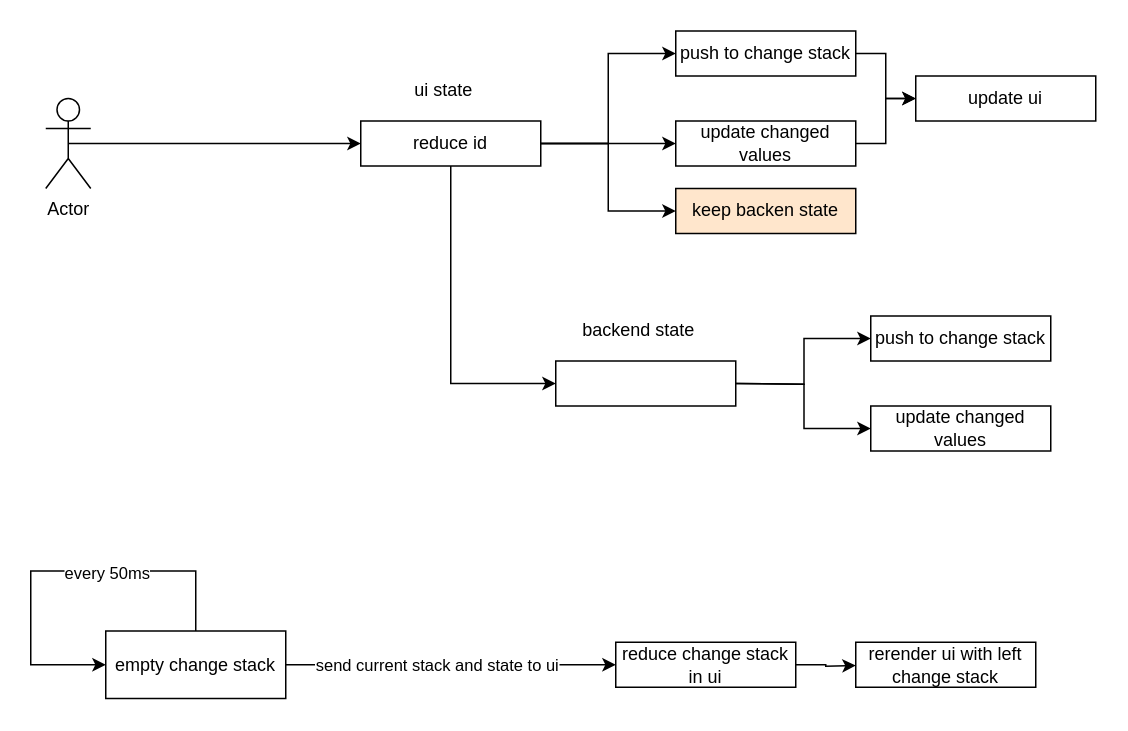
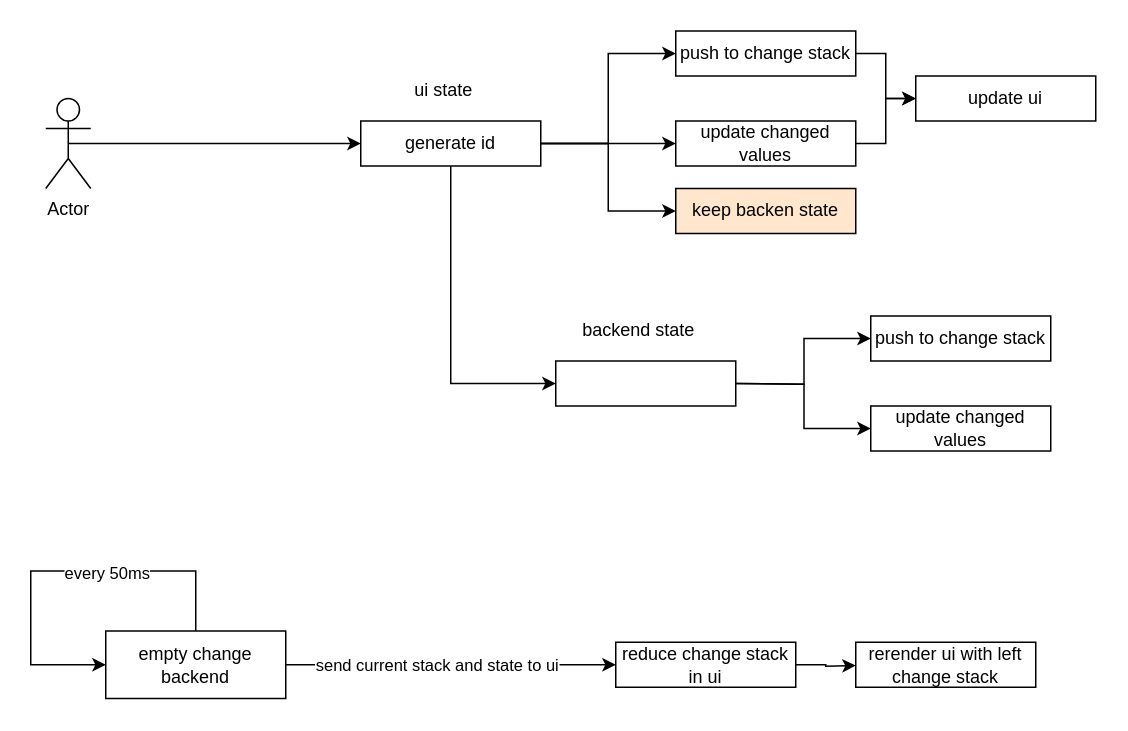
- <mxCell id="6" value="reduce id" style="rounded=0;whiteSpace=wrap;html=1;" vertex="1" parent="1"><mxGeometry x="240" y="80" width="120" height="30" as="geometry" /></mxCell>
+ <mxCell id="6" value="generate id" style="rounded=0;whiteSpace=wrap;html=1;" vertex="1" parent="1"><mxGeometry x="240" y="80" width="120" height="30" as="geometry" /></mxCell>
- <mxCell id="25" value="empty change stack" style="rounded=0;whiteSpace=wrap;html=1;" vertex="1" parent="1"><mxGeometry x="70" y="420" width="120" height="45" as="geometry" /></mxCell>
+ <mxCell id="25" value="empty change backend" style="rounded=0;whiteSpace=wrap;html=1;" vertex="1" parent="1"><mxGeometry x="70" y="420" width="120" height="45" as="geometry" /></mxCell>
